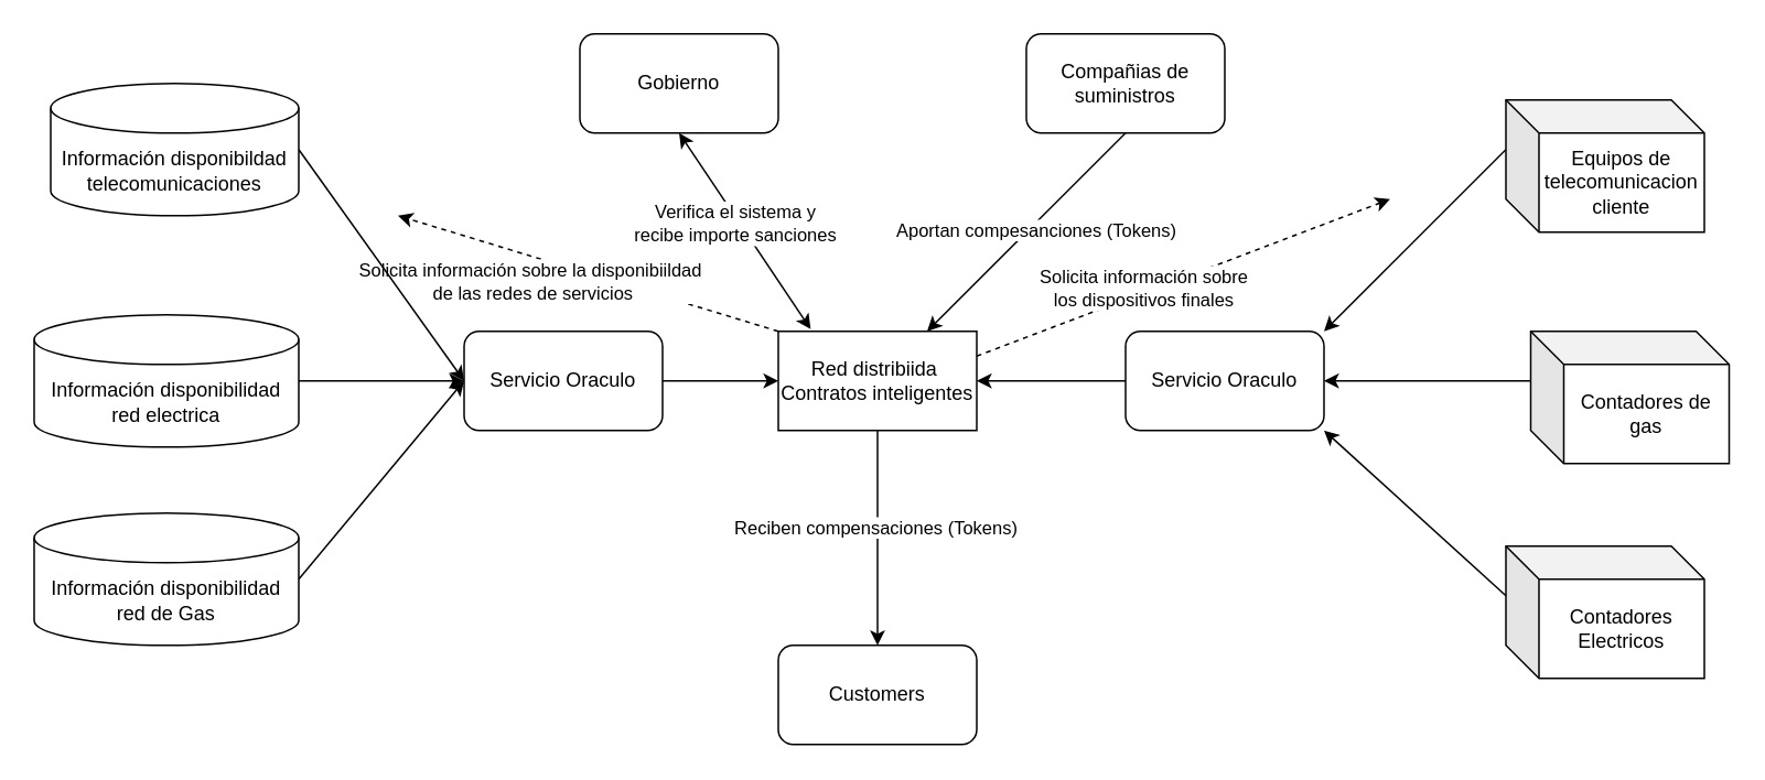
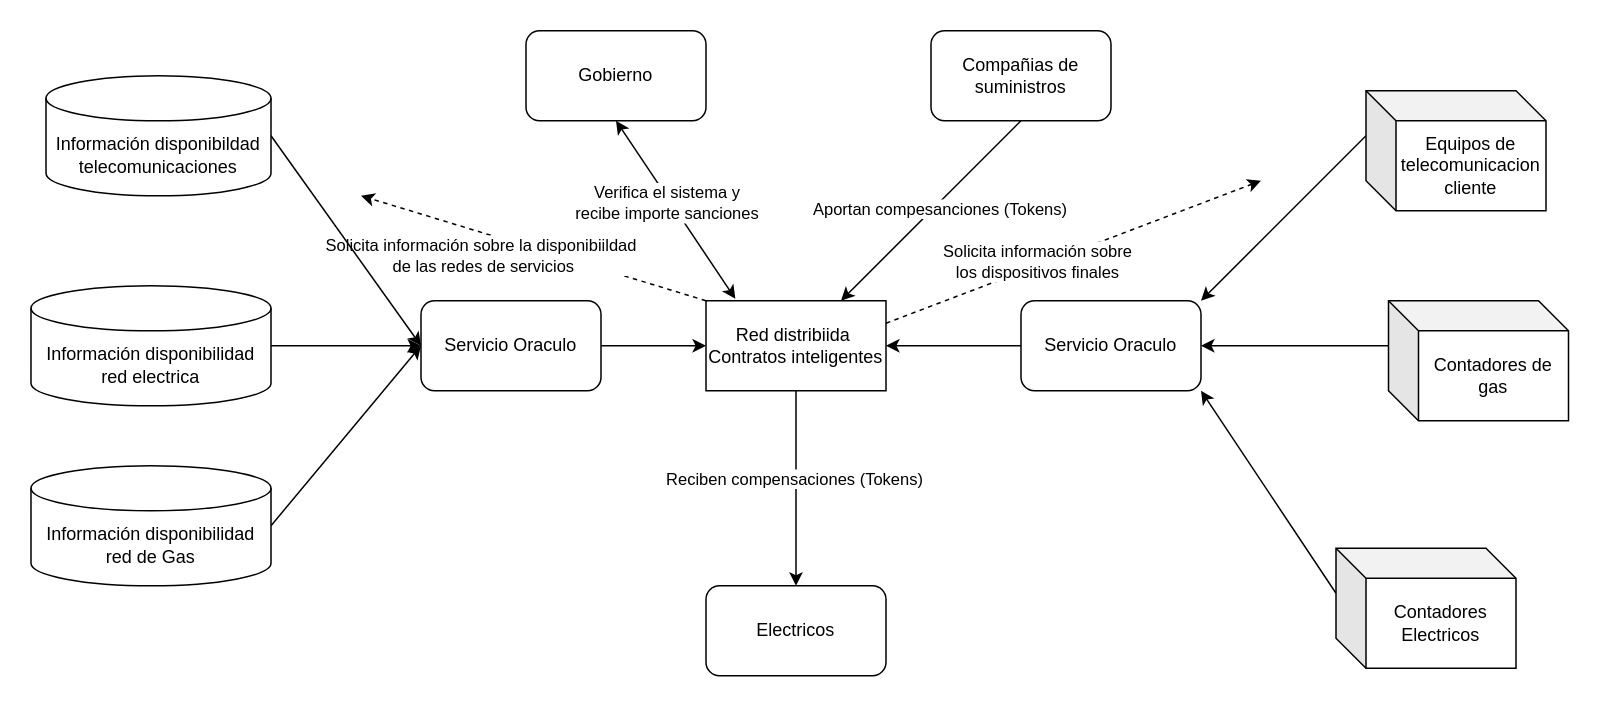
- <mxCell id="27" value="Contadores Electricos" style="shape=cube;whiteSpace=wrap;html=1;boundedLbl=1;backgroundOutline=1;darkOpacity=0.05;darkOpacity2=0.1;" vertex="1" parent="1"><mxGeometry x="910" y="330" width="120" height="80" as="geometry" /></mxCell>
+ <mxCell id="27" value="Contadores Electricos" style="shape=cube;whiteSpace=wrap;html=1;boundedLbl=1;backgroundOutline=1;darkOpacity=0.05;darkOpacity2=0.1;" vertex="1" parent="1"><mxGeometry x="890" y="365" width="120" height="80" as="geometry" /></mxCell>
- <mxCell id="9" value="Customers" style="rounded=1;whiteSpace=wrap;html=1;" vertex="1" parent="1"><mxGeometry x="470" y="390" width="120" height="60" as="geometry" /></mxCell>
+ <mxCell id="9" value="Electricos" style="rounded=1;whiteSpace=wrap;html=1;" vertex="1" parent="1"><mxGeometry x="470" y="390" width="120" height="60" as="geometry" /></mxCell>
